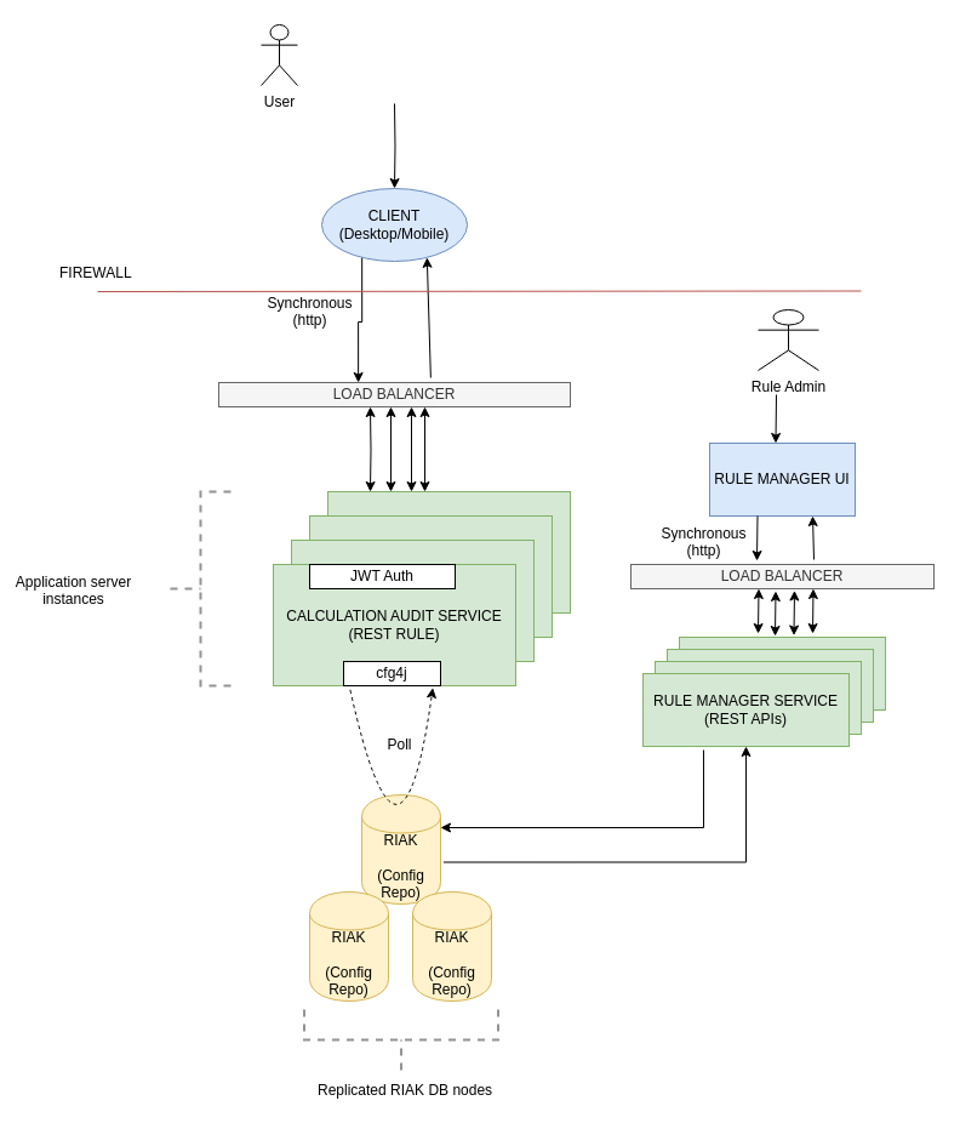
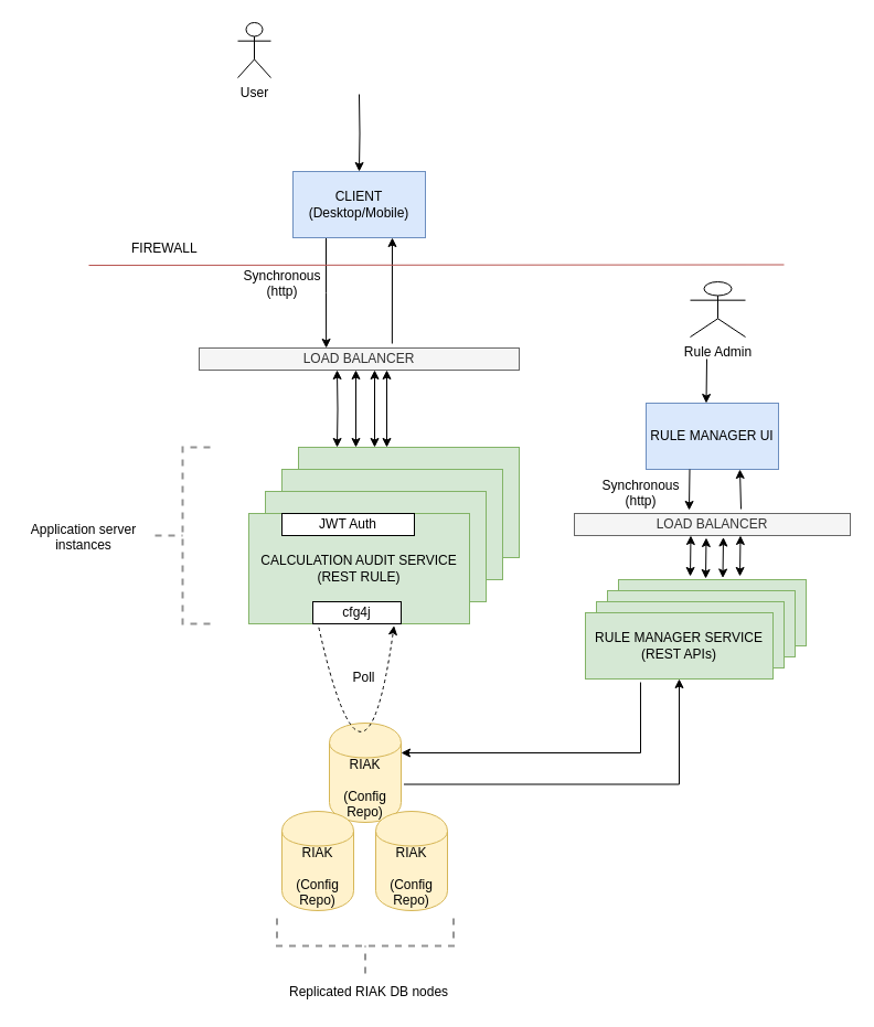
- <mxCell id="6" value="CLIENT (Desktop/Mobile)" style="ellipse;whiteSpace=wrap;html=1;fillColor=#dae8fc;strokeColor=#6c8ebf;" parent="1" vertex="1"><mxGeometry x="265" y="155" width="120" height="60" as="geometry" /></mxCell>
+ <mxCell id="6" value="CLIENT (Desktop/Mobile)" style="rounded=0;whiteSpace=wrap;html=1;fillColor=#dae8fc;strokeColor=#6c8ebf;" parent="1" vertex="1"><mxGeometry x="265" y="155" width="120" height="60" as="geometry" /></mxCell>
- <mxCell id="35" value="FIREWALL&lt;br&gt;" style="text;html=1;resizable=0;points=[];autosize=1;align=left;verticalAlign=top;spacingTop=-4;" parent="1" vertex="1"><mxGeometry x="47" y="215" width="80" height="20" as="geometry" /></mxCell>
+ <mxCell id="35" value="FIREWALL&lt;br&gt;" style="text;html=1;resizable=0;points=[];autosize=1;align=left;verticalAlign=top;spacingTop=-4;" parent="1" vertex="1"><mxGeometry x="117" y="215" width="80" height="20" as="geometry" /></mxCell>
- <mxCell id="45" value="Application server &lt;br&gt;instances" style="text;html=1;resizable=0;points=[];autosize=1;align=center;verticalAlign=top;spacingTop=-4;" parent="1" vertex="1"><mxGeometry x="5" y="470" width="110" height="30" as="geometry" /></mxCell>
+ <mxCell id="45" value="Application server &lt;br&gt;instances" style="text;html=1;resizable=0;points=[];autosize=1;align=center;verticalAlign=top;spacingTop=-4;" parent="1" vertex="1"><mxGeometry x="20" y="470" width="110" height="30" as="geometry" /></mxCell>
